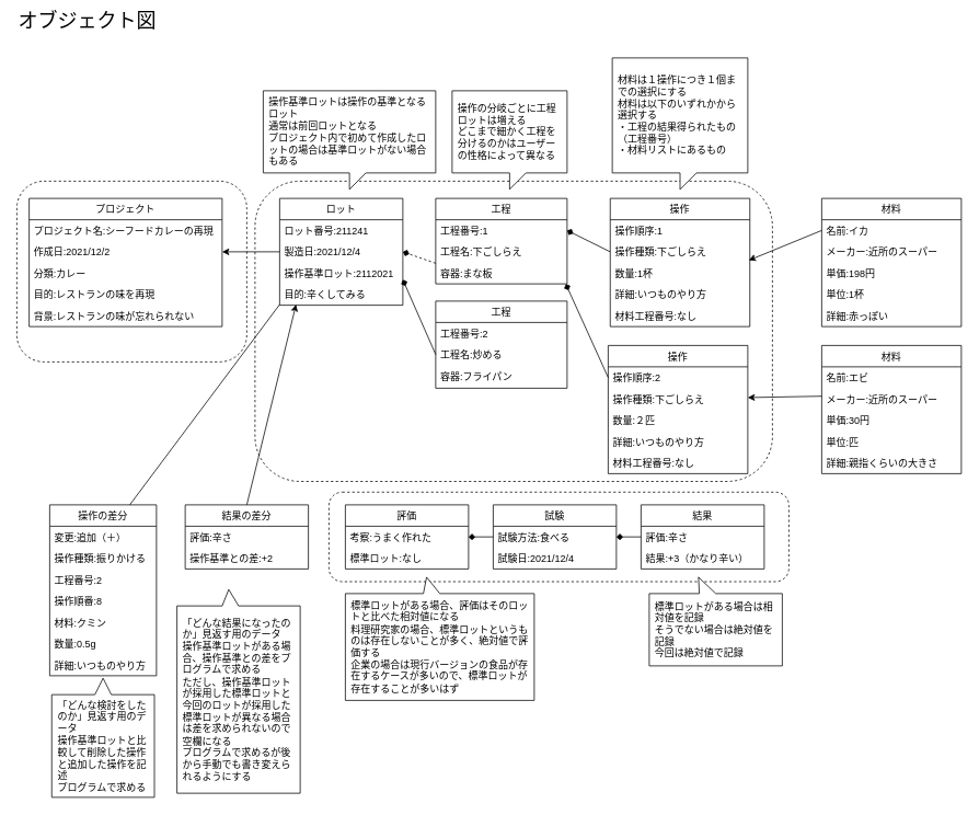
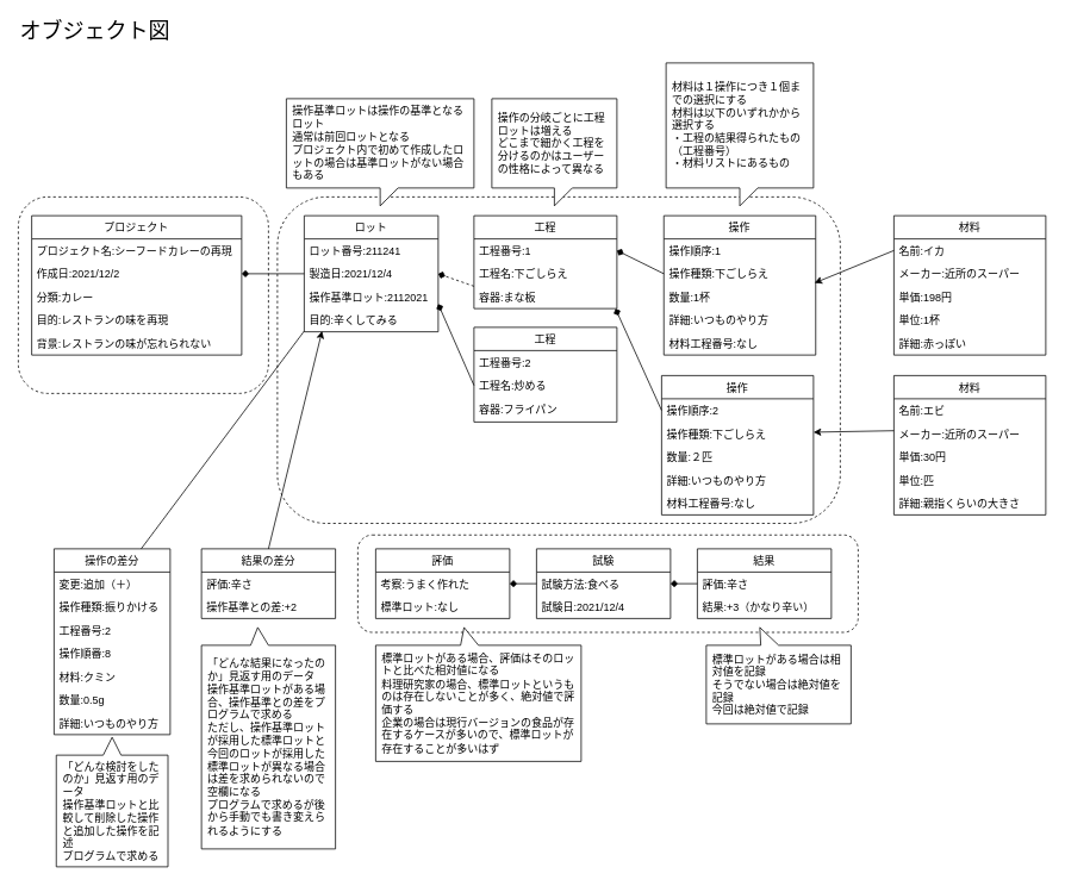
- <mxCell id="54" value="オブジェクト図" style="text;html=1;strokeColor=none;fillColor=none;align=left;verticalAlign=middle;whiteSpace=wrap;rounded=0;fontSize=24;" parent="1" vertex="1"><mxGeometry x="20" y="10" width="190" height="30" as="geometry" /></mxCell>
+ <mxCell id="54" value="オブジェクト図" style="text;html=1;strokeColor=none;fillColor=none;align=left;verticalAlign=middle;whiteSpace=wrap;rounded=0;fontSize=24;" parent="1" vertex="1"><mxGeometry x="20" y="20" width="190" height="30" as="geometry" /></mxCell>
- <mxCell id="71" value="" style="endArrow=classic;html=1;fontSize=20;entryX=1;entryY=0.5;entryDx=0;entryDy=0;exitX=0;exitY=0.5;exitDx=0;exitDy=0;" parent="1" source="13" target="7" edge="1"><mxGeometry width="50" height="50" relative="1" as="geometry"><mxPoint x="337" y="250" as="sourcePoint" /><mxPoint x="300" y="150" as="targetPoint" /></mxGeometry></mxCell>
+ <mxCell id="71" value="" style="endArrow=diamond;html=1;fontSize=20;entryX=1;entryY=0.5;entryDx=0;entryDy=0;exitX=0;exitY=0.5;exitDx=0;exitDy=0;" parent="1" source="13" target="7" edge="1"><mxGeometry width="50" height="50" relative="1" as="geometry"><mxPoint x="337" y="250" as="sourcePoint" /><mxPoint x="300" y="150" as="targetPoint" /></mxGeometry></mxCell>
- <mxCell id="55" value="「どんな結果になったのか」見返す用のデータ&lt;br&gt;操作基準ロットがある場合、操作基準との差をプログラムで求める&lt;br&gt;ただし、操作基準ロットが採用した標準ロットと今回のロットが採用した標準ロットが異なる場合は差を求められないので空欄になる&lt;br&gt;プログラムで求めるが後から手動でも書き変えられるようにする" style="shape=callout;whiteSpace=wrap;html=1;perimeter=calloutPerimeter;size=20;position=0.5;align=left;direction=west;position2=0.58;spacing=7;" parent="1" vertex="1"><mxGeometry x="215" y="717" width="150" height="248" as="geometry" /></mxCell>
+ <mxCell id="55" value="「どんな結果になったのか」見返す用のデータ&lt;br&gt;操作基準ロットがある場合、操作基準との差をプログラムで求める&lt;br&gt;ただし、操作基準ロットが採用した標準ロットと今回のロットが採用した標準ロットが異なる場合は差を求められないので空欄になる&lt;br&gt;プログラムで求めるが後から手動でも書き変えられるようにする" style="shape=callout;whiteSpace=wrap;html=1;perimeter=calloutPerimeter;size=20;position=0.5;align=left;direction=west;position2=0.58;spacing=7;" parent="1" vertex="1"><mxGeometry x="225" y="702" width="150" height="248" as="geometry" /></mxCell>
